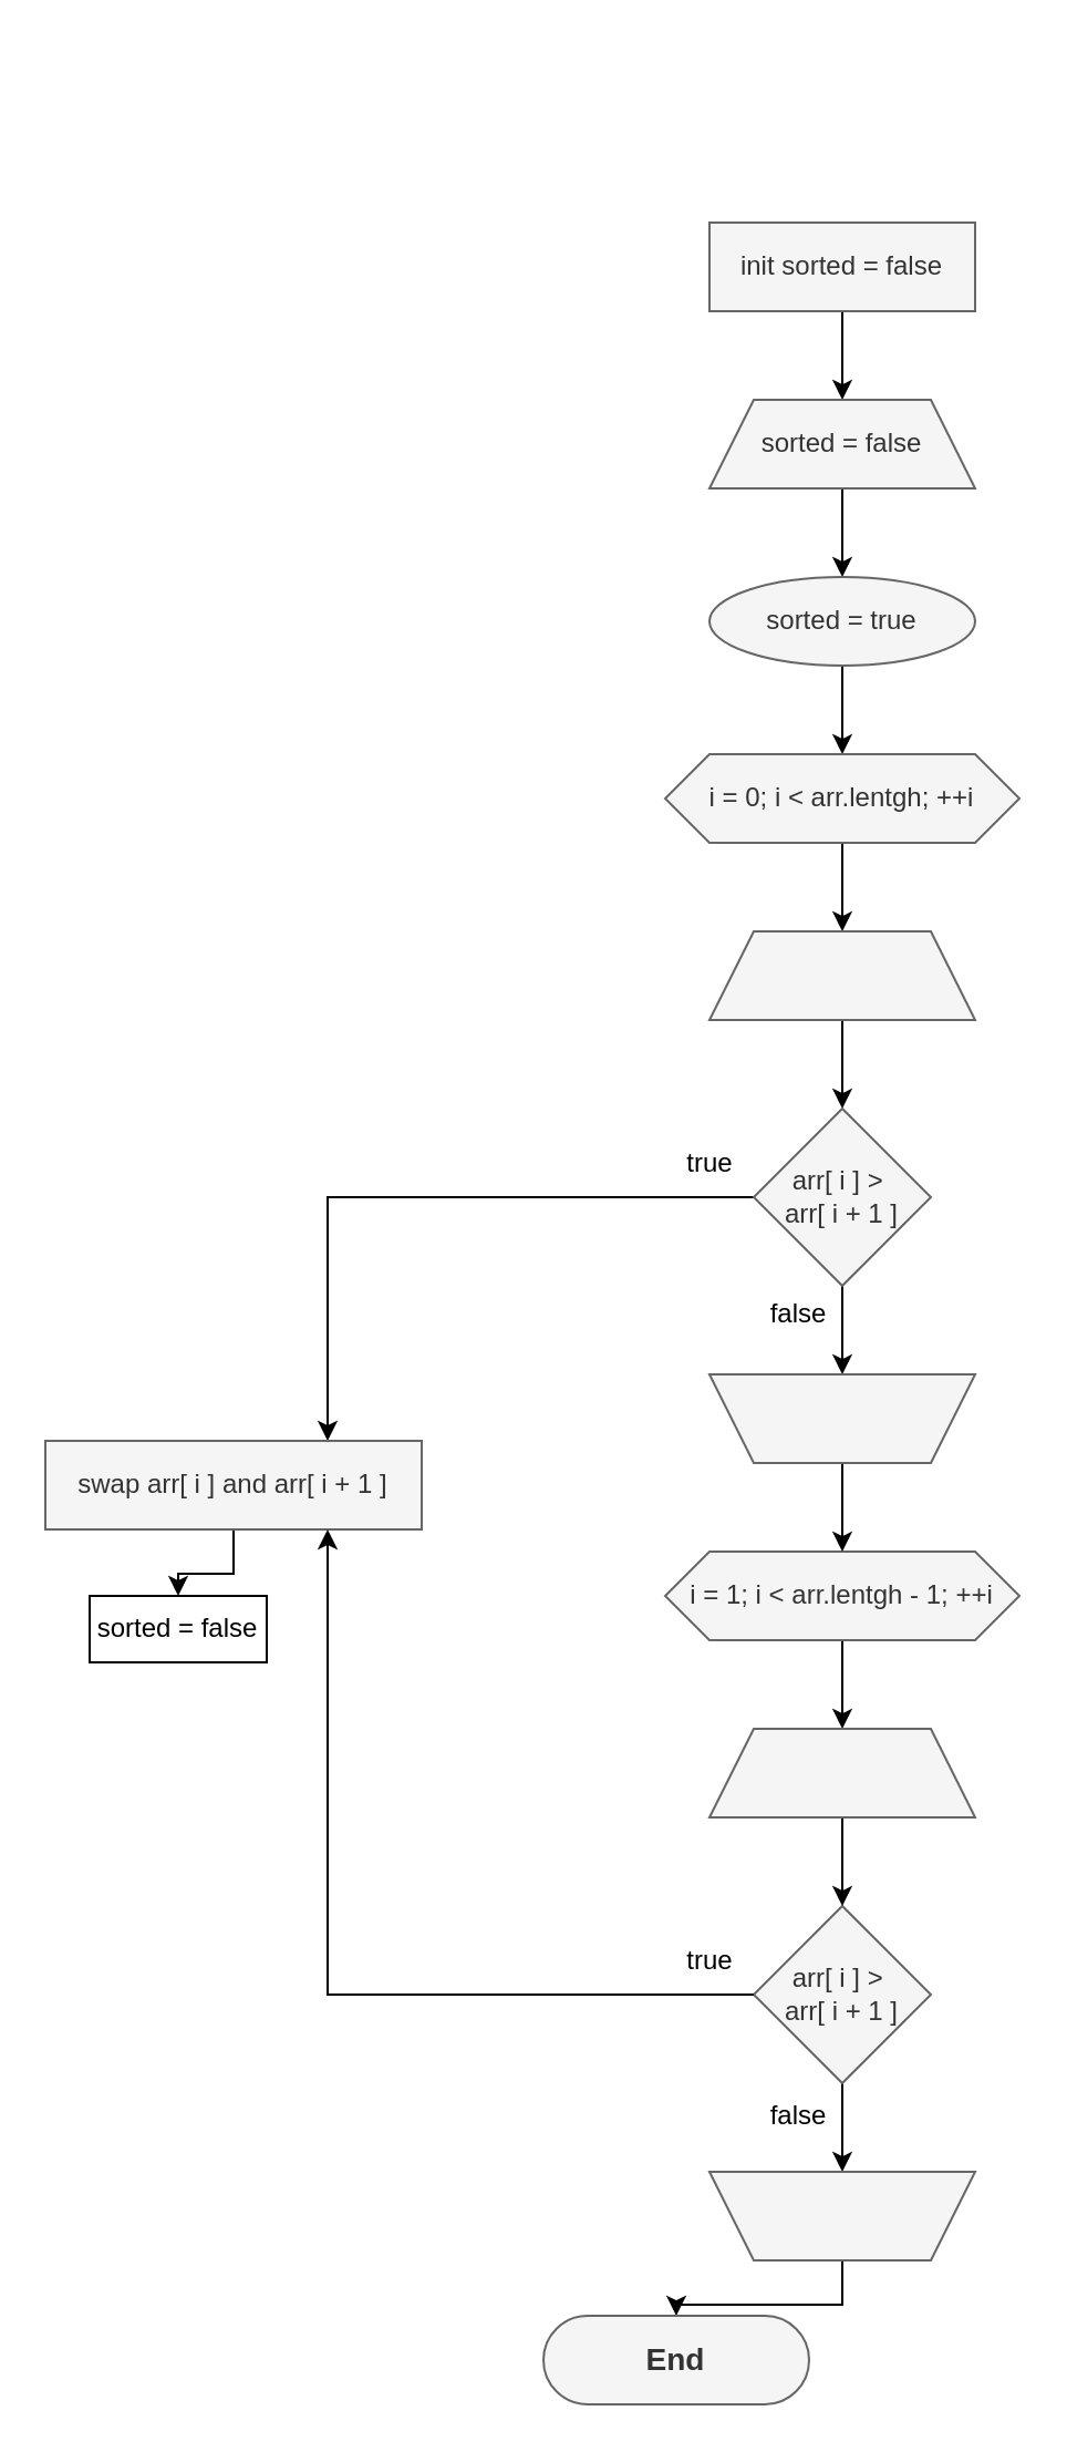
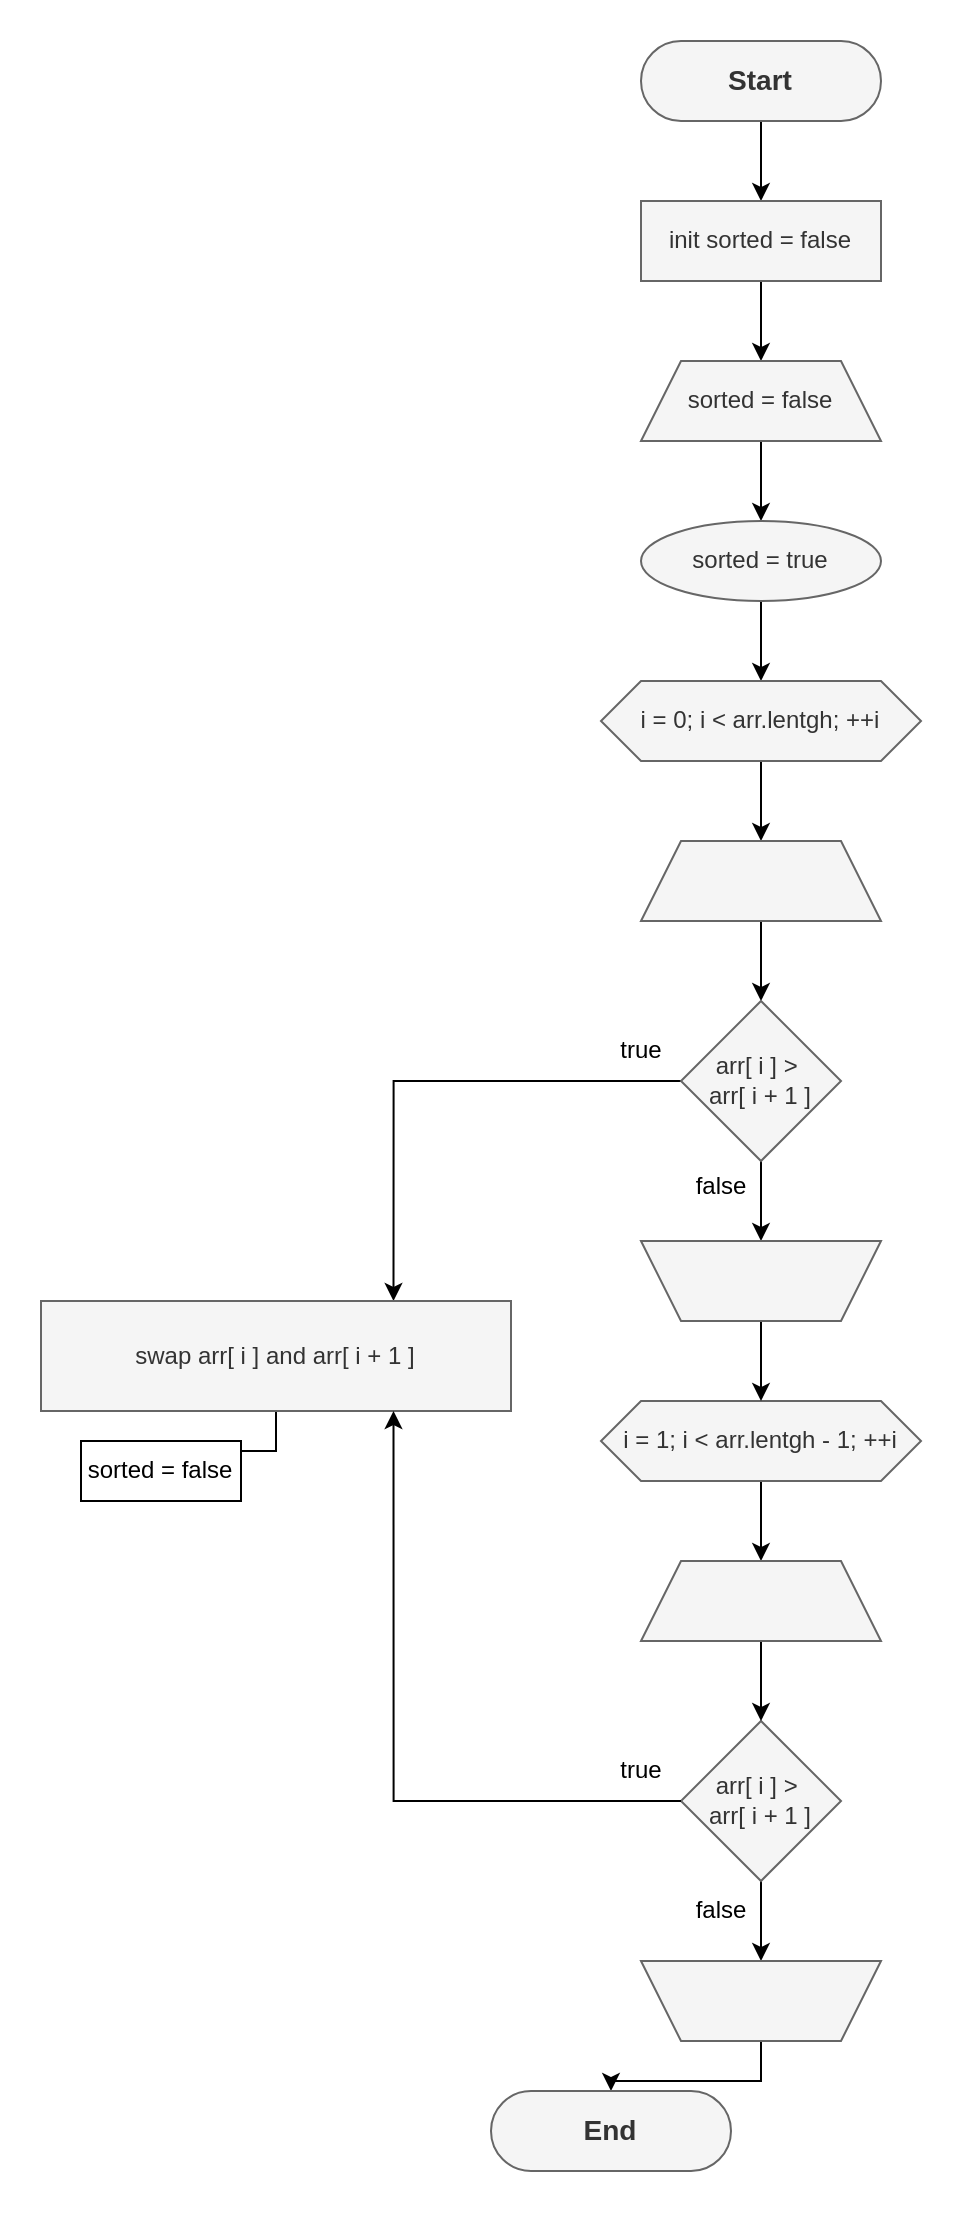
+ <mxCell id="3" value="&lt;h3&gt;Start&lt;/h3&gt;" style="rounded=1;whiteSpace=wrap;html=1;arcSize=50;fillColor=#f5f5f5;fontColor=#333333;strokeColor=#666666;" vertex="1" parent="1"><mxGeometry x="320" y="20" width="120" height="40" as="geometry" /></mxCell>
+ <mxCell id="2" value="" style="edgeStyle=orthogonalEdgeStyle;rounded=0;orthogonalLoop=1;jettySize=auto;html=1;" edge="1" parent="1" source="3" target="5"><mxGeometry relative="1" as="geometry" /></mxCell>
- <mxCell id="20" value="swap arr[ i ] and arr[ i + 1 ]" style="whiteSpace=wrap;html=1;fillColor=#f5f5f5;strokeColor=#666666;fontColor=#333333;" vertex="1" parent="1"><mxGeometry x="20" y="650" width="170" height="40" as="geometry" /></mxCell>
+ <mxCell id="20" value="swap arr[ i ] and arr[ i + 1 ]" style="whiteSpace=wrap;html=1;fillColor=#f5f5f5;strokeColor=#666666;fontColor=#333333;" vertex="1" parent="1"><mxGeometry x="20" y="650" width="235" height="55" as="geometry" /></mxCell>
